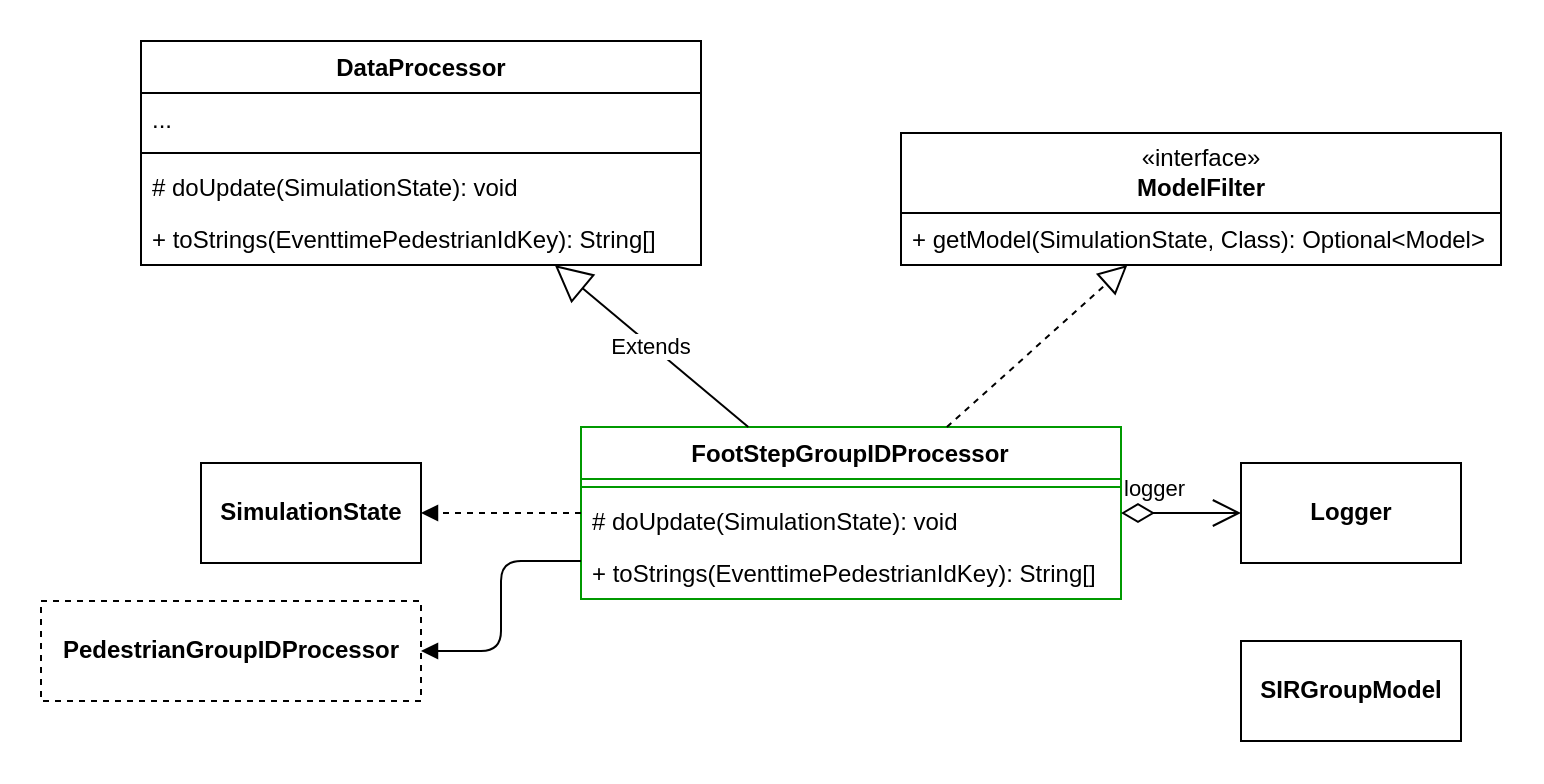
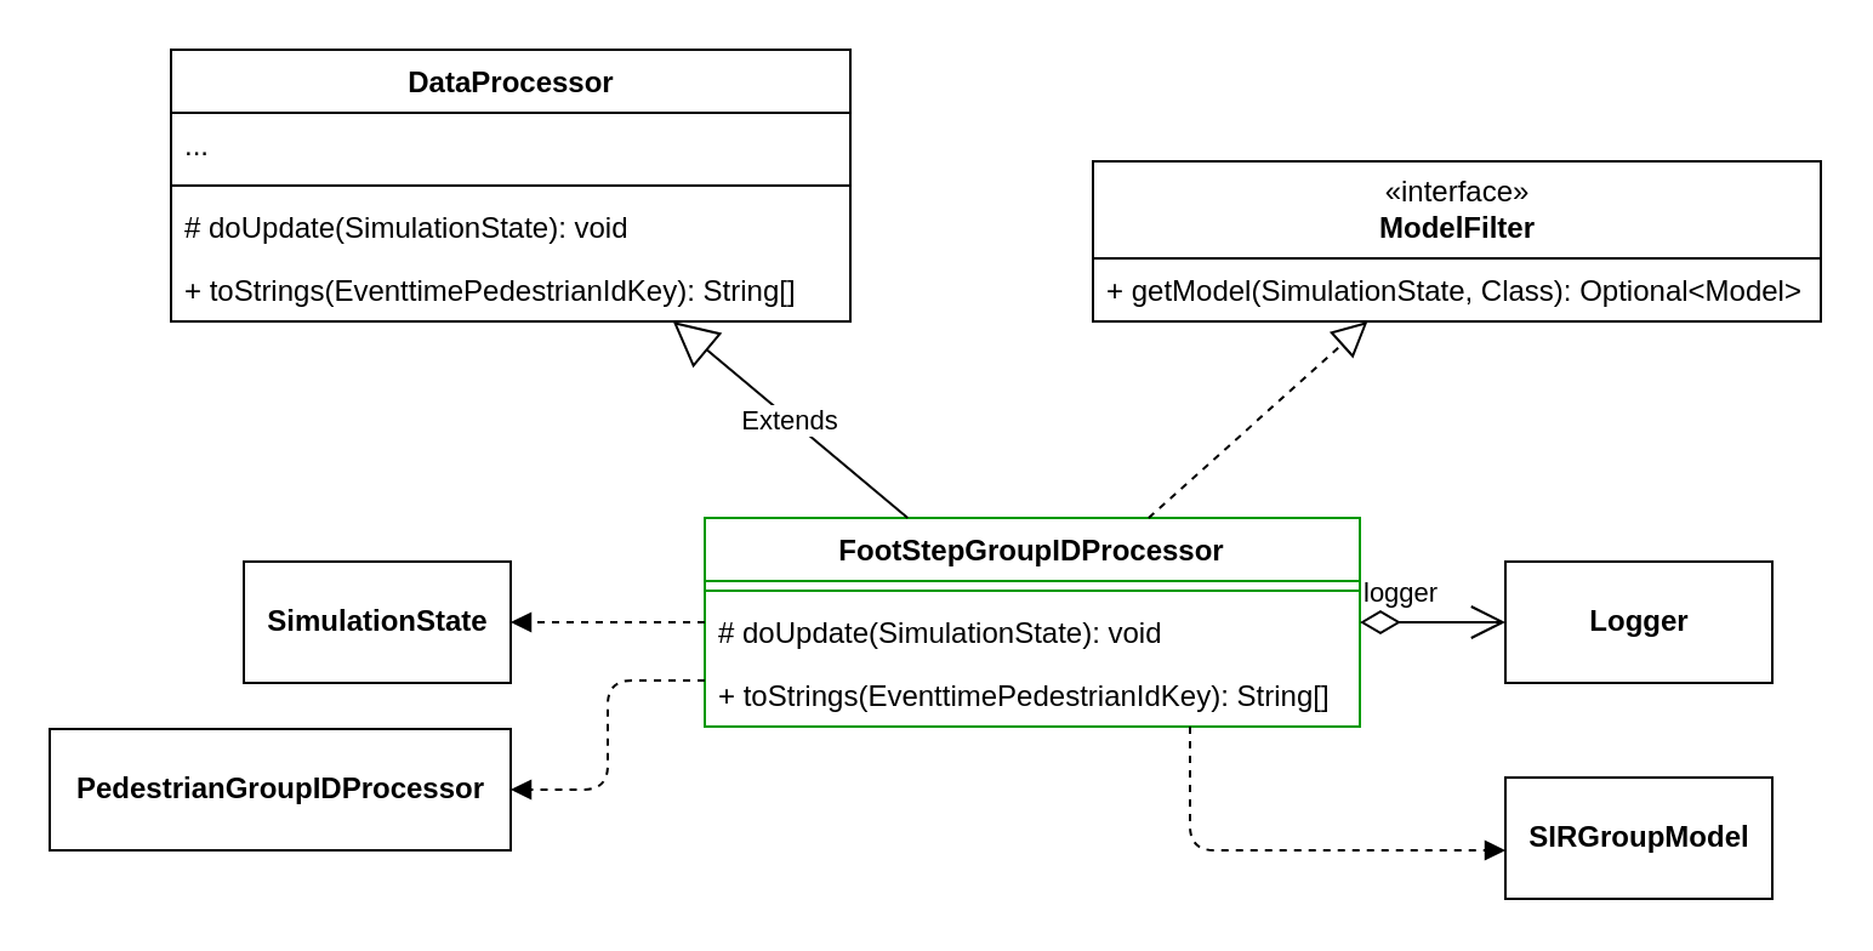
- <mxCell id="18" value="" style="endArrow=block;endFill=1;html=1;edgeStyle=orthogonalEdgeStyle;align=left;verticalAlign=top;dashed=0;" parent="1" source="2" target="17" edge="1"><mxGeometry x="-1" relative="1" as="geometry"><mxPoint x="300" y="266" as="sourcePoint" /><mxPoint x="210" y="266" as="targetPoint" /><Array as="points"><mxPoint x="250" y="280" /><mxPoint x="250" y="325" /></Array></mxGeometry></mxCell>
+ <mxCell id="18" value="" style="endArrow=block;endFill=1;html=1;edgeStyle=orthogonalEdgeStyle;align=left;verticalAlign=top;dashed=1;" parent="1" source="2" target="17" edge="1"><mxGeometry x="-1" relative="1" as="geometry"><mxPoint x="300" y="266" as="sourcePoint" /><mxPoint x="210" y="266" as="targetPoint" /><Array as="points"><mxPoint x="250" y="280" /><mxPoint x="250" y="325" /></Array></mxGeometry></mxCell>
- <mxCell id="17" value="&lt;b&gt;PedestrianGroupIDProcessor&lt;/b&gt;" style="html=1;dashed=1;" parent="1" vertex="1"><mxGeometry x="20" y="300" width="190" height="50" as="geometry" /></mxCell>
+ <mxCell id="17" value="&lt;b&gt;PedestrianGroupIDProcessor&lt;/b&gt;" style="html=1;" parent="1" vertex="1"><mxGeometry x="20" y="300" width="190" height="50" as="geometry" /></mxCell>
+ <mxCell id="21" value="" style="endArrow=block;endFill=1;html=1;edgeStyle=orthogonalEdgeStyle;align=left;verticalAlign=top;dashed=1;" parent="1" source="2" target="20" edge="1"><mxGeometry x="-1" relative="1" as="geometry"><mxPoint x="470" y="374.58" as="sourcePoint" /><mxPoint x="380" y="374.58" as="targetPoint" /><Array as="points"><mxPoint x="490" y="350" /></Array></mxGeometry></mxCell>
